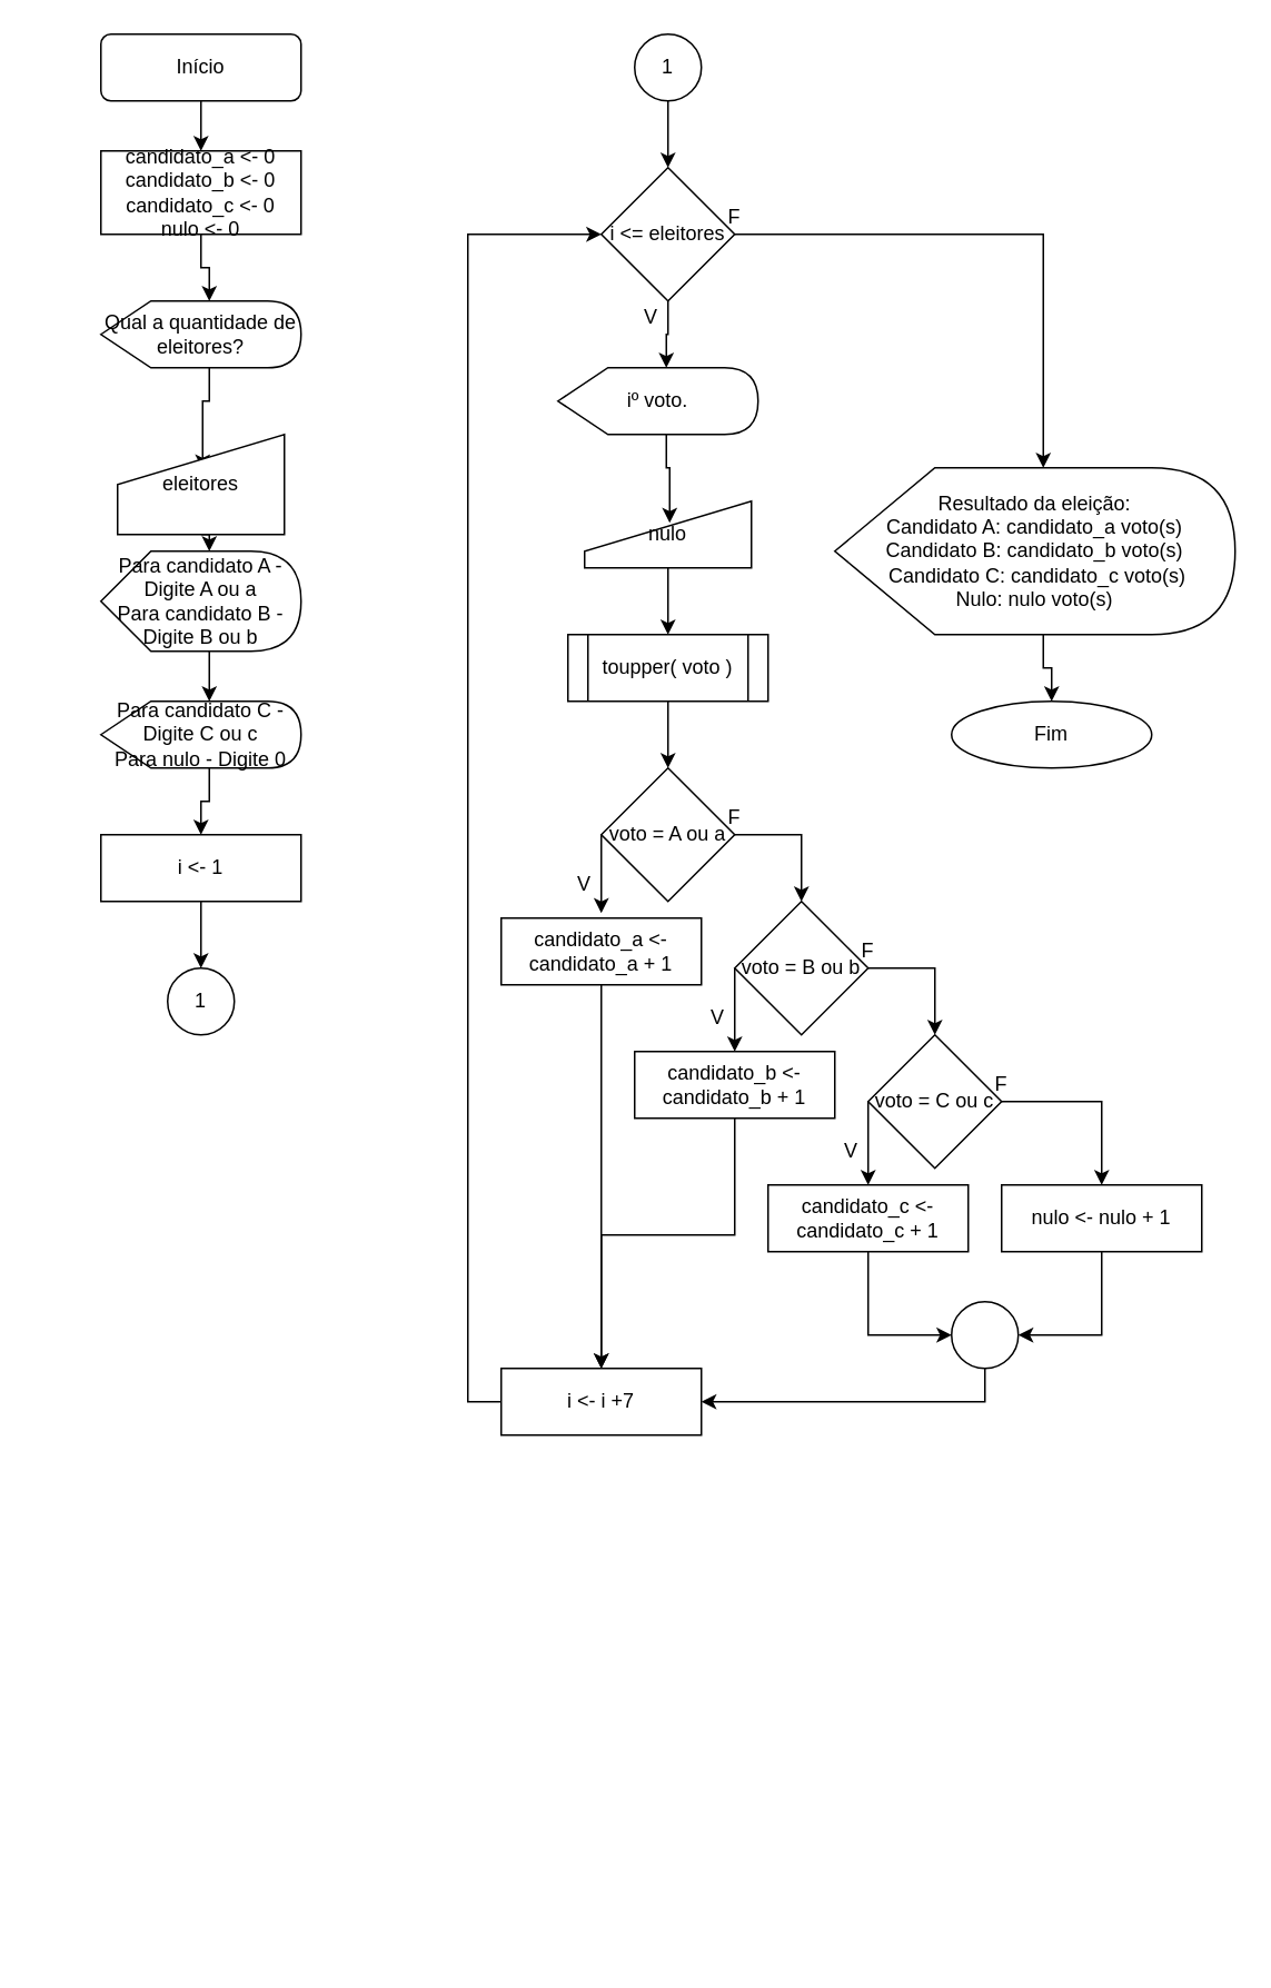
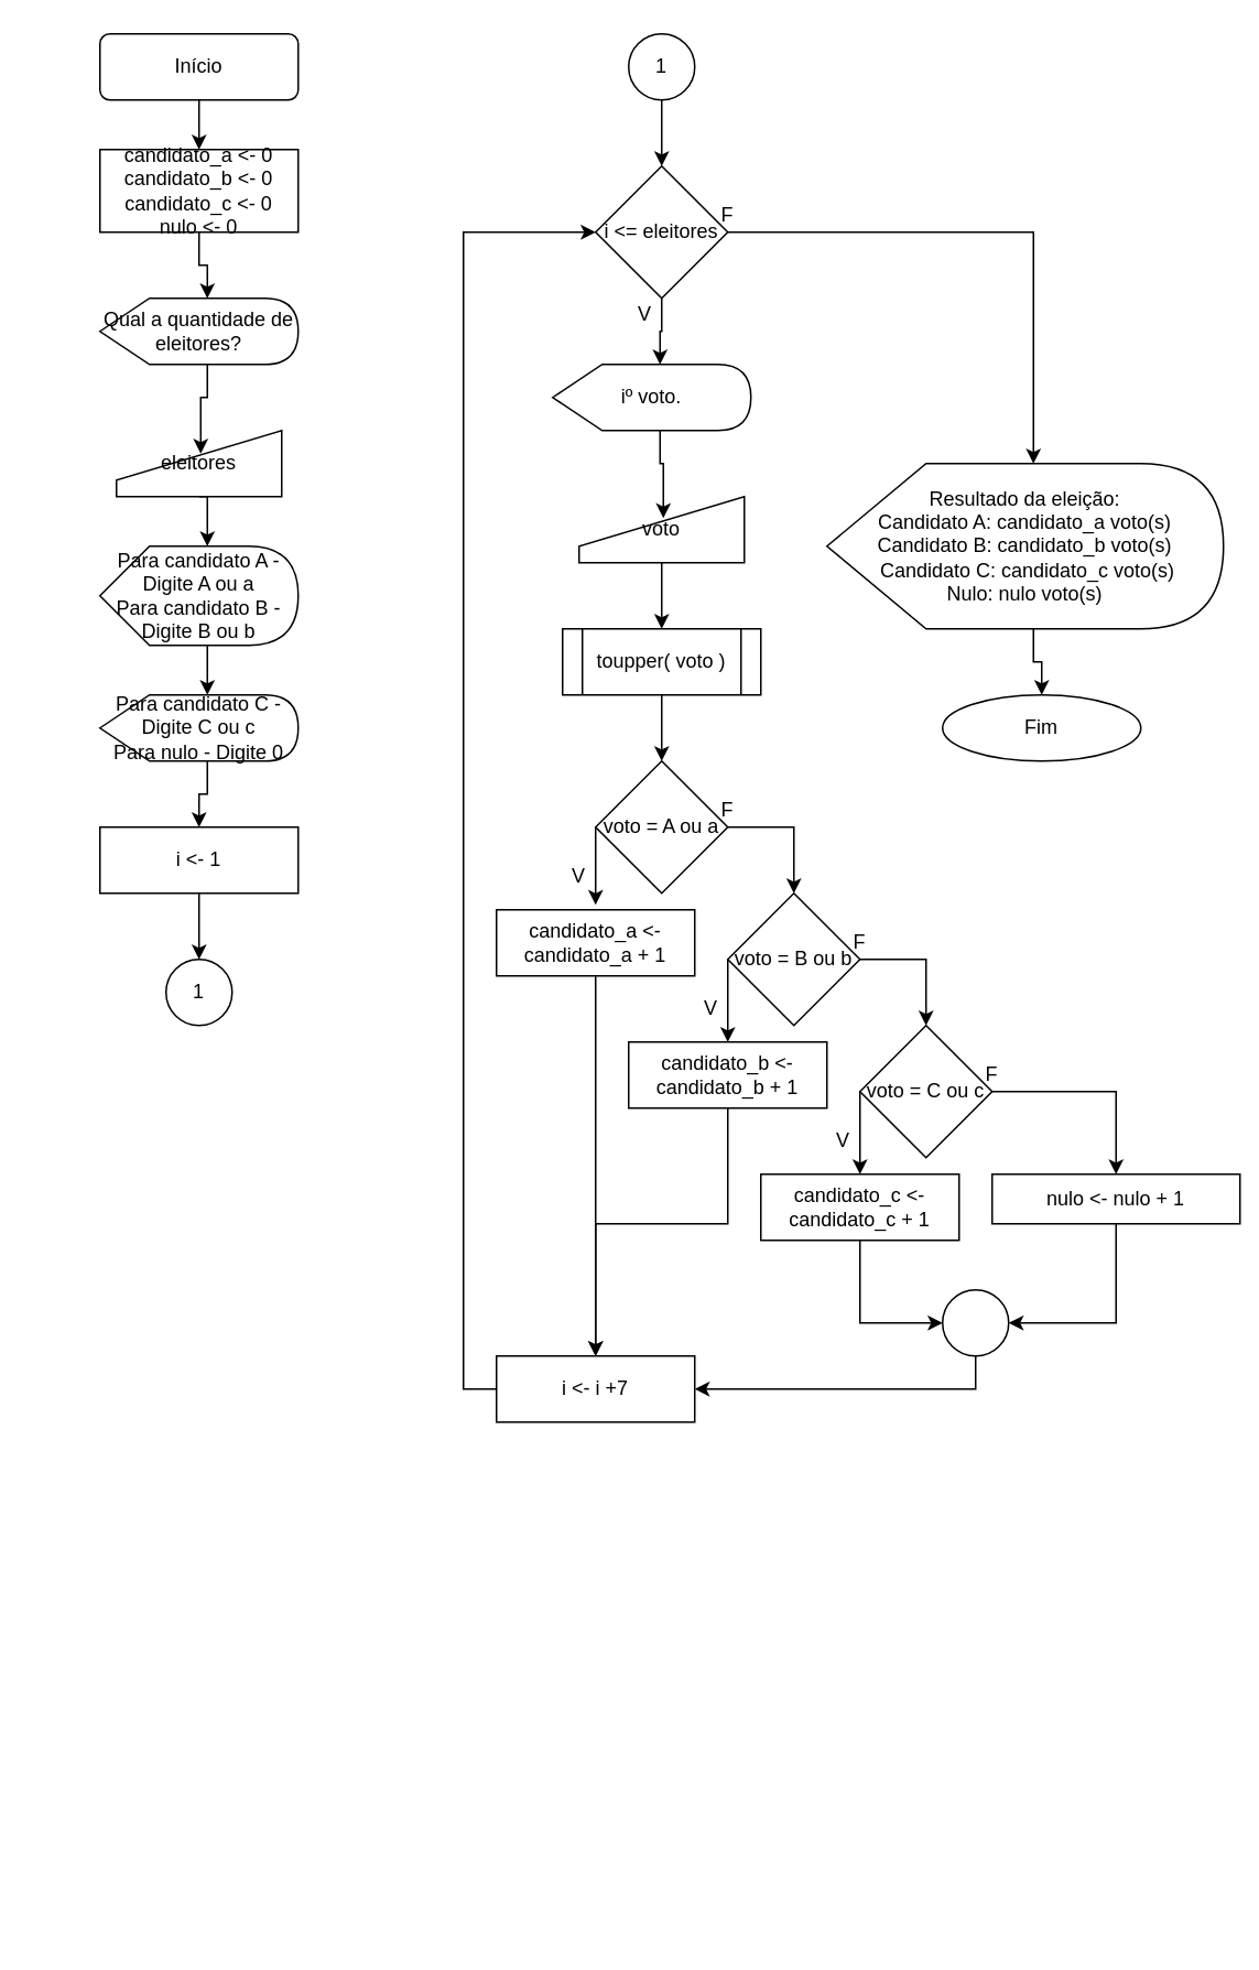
- <mxCell id="7" value="eleitores" style="shape=manualInput;whiteSpace=wrap;html=1;" parent="1" vertex="1"><mxGeometry x="70" y="260" width="100" height="60" as="geometry" /></mxCell>
+ <mxCell id="7" value="eleitores" style="shape=manualInput;whiteSpace=wrap;html=1;" parent="1" vertex="1"><mxGeometry x="70" y="260" width="100" height="40" as="geometry" /></mxCell>
- <mxCell id="28" value="nulo" style="shape=manualInput;whiteSpace=wrap;html=1;" parent="1" vertex="1"><mxGeometry x="350" y="300" width="100" height="40" as="geometry" /></mxCell>
+ <mxCell id="28" value="voto" style="shape=manualInput;whiteSpace=wrap;html=1;" parent="1" vertex="1"><mxGeometry x="350" y="300" width="100" height="40" as="geometry" /></mxCell>
- <mxCell id="46" value="nulo &amp;lt;- nulo + 1" style="rounded=0;whiteSpace=wrap;html=1;" parent="1" vertex="1"><mxGeometry x="600" y="710" width="120" height="40" as="geometry" /></mxCell>
+ <mxCell id="46" value="nulo &amp;lt;- nulo + 1" style="rounded=0;whiteSpace=wrap;html=1;" parent="1" vertex="1"><mxGeometry x="600" y="710" width="150" height="30" as="geometry" /></mxCell>
